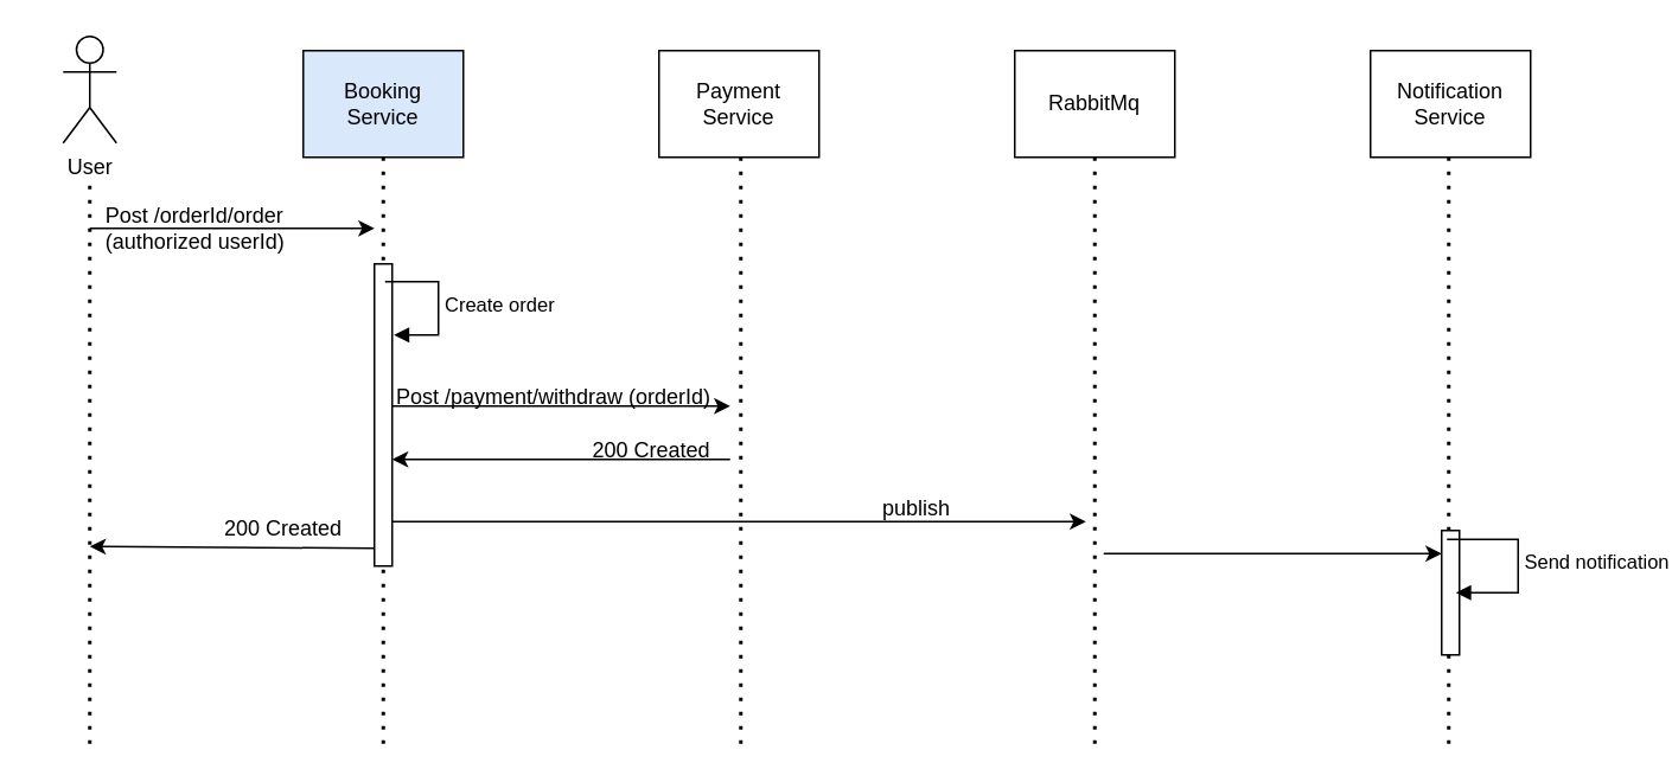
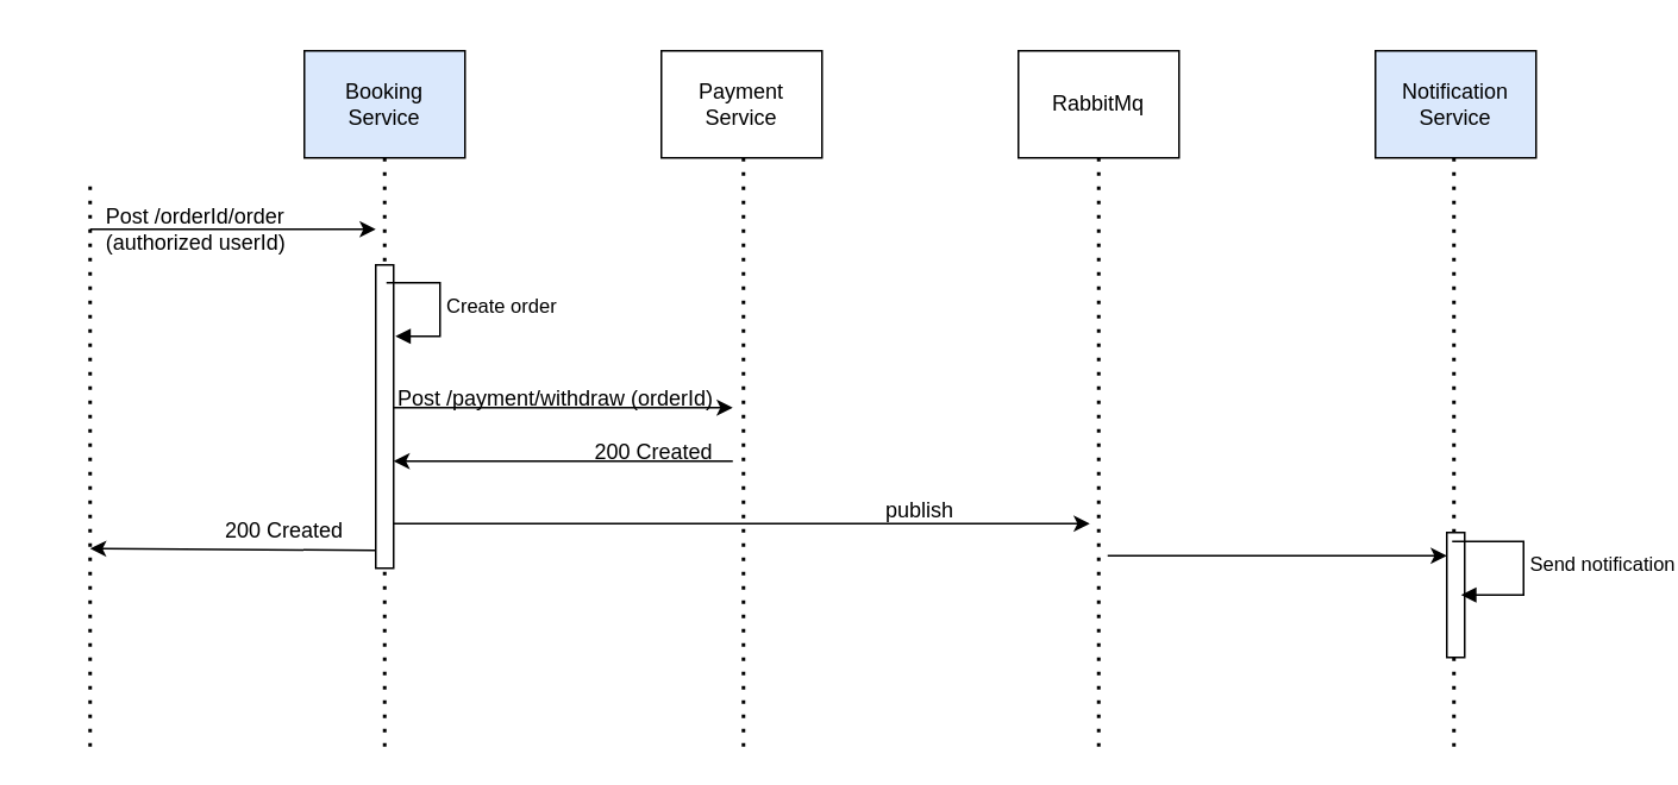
- <mxCell id="3" value="User" style="shape=umlActor;verticalLabelPosition=bottom;verticalAlign=top;html=1;outlineConnect=0;" vertex="1" parent="1"><mxGeometry x="35" y="20" width="30" height="60" as="geometry" /></mxCell>
- <mxCell id="7" value="Notification&lt;br&gt;Service" style="rounded=0;whiteSpace=wrap;html=1;" vertex="1" parent="1"><mxGeometry x="770" y="28" width="90" height="60" as="geometry" /></mxCell>
+ <mxCell id="7" value="Notification&lt;br&gt;Service" style="rounded=0;whiteSpace=wrap;html=1;fillColor=#dae8fc;" vertex="1" parent="1"><mxGeometry x="770" y="28" width="90" height="60" as="geometry" /></mxCell>
